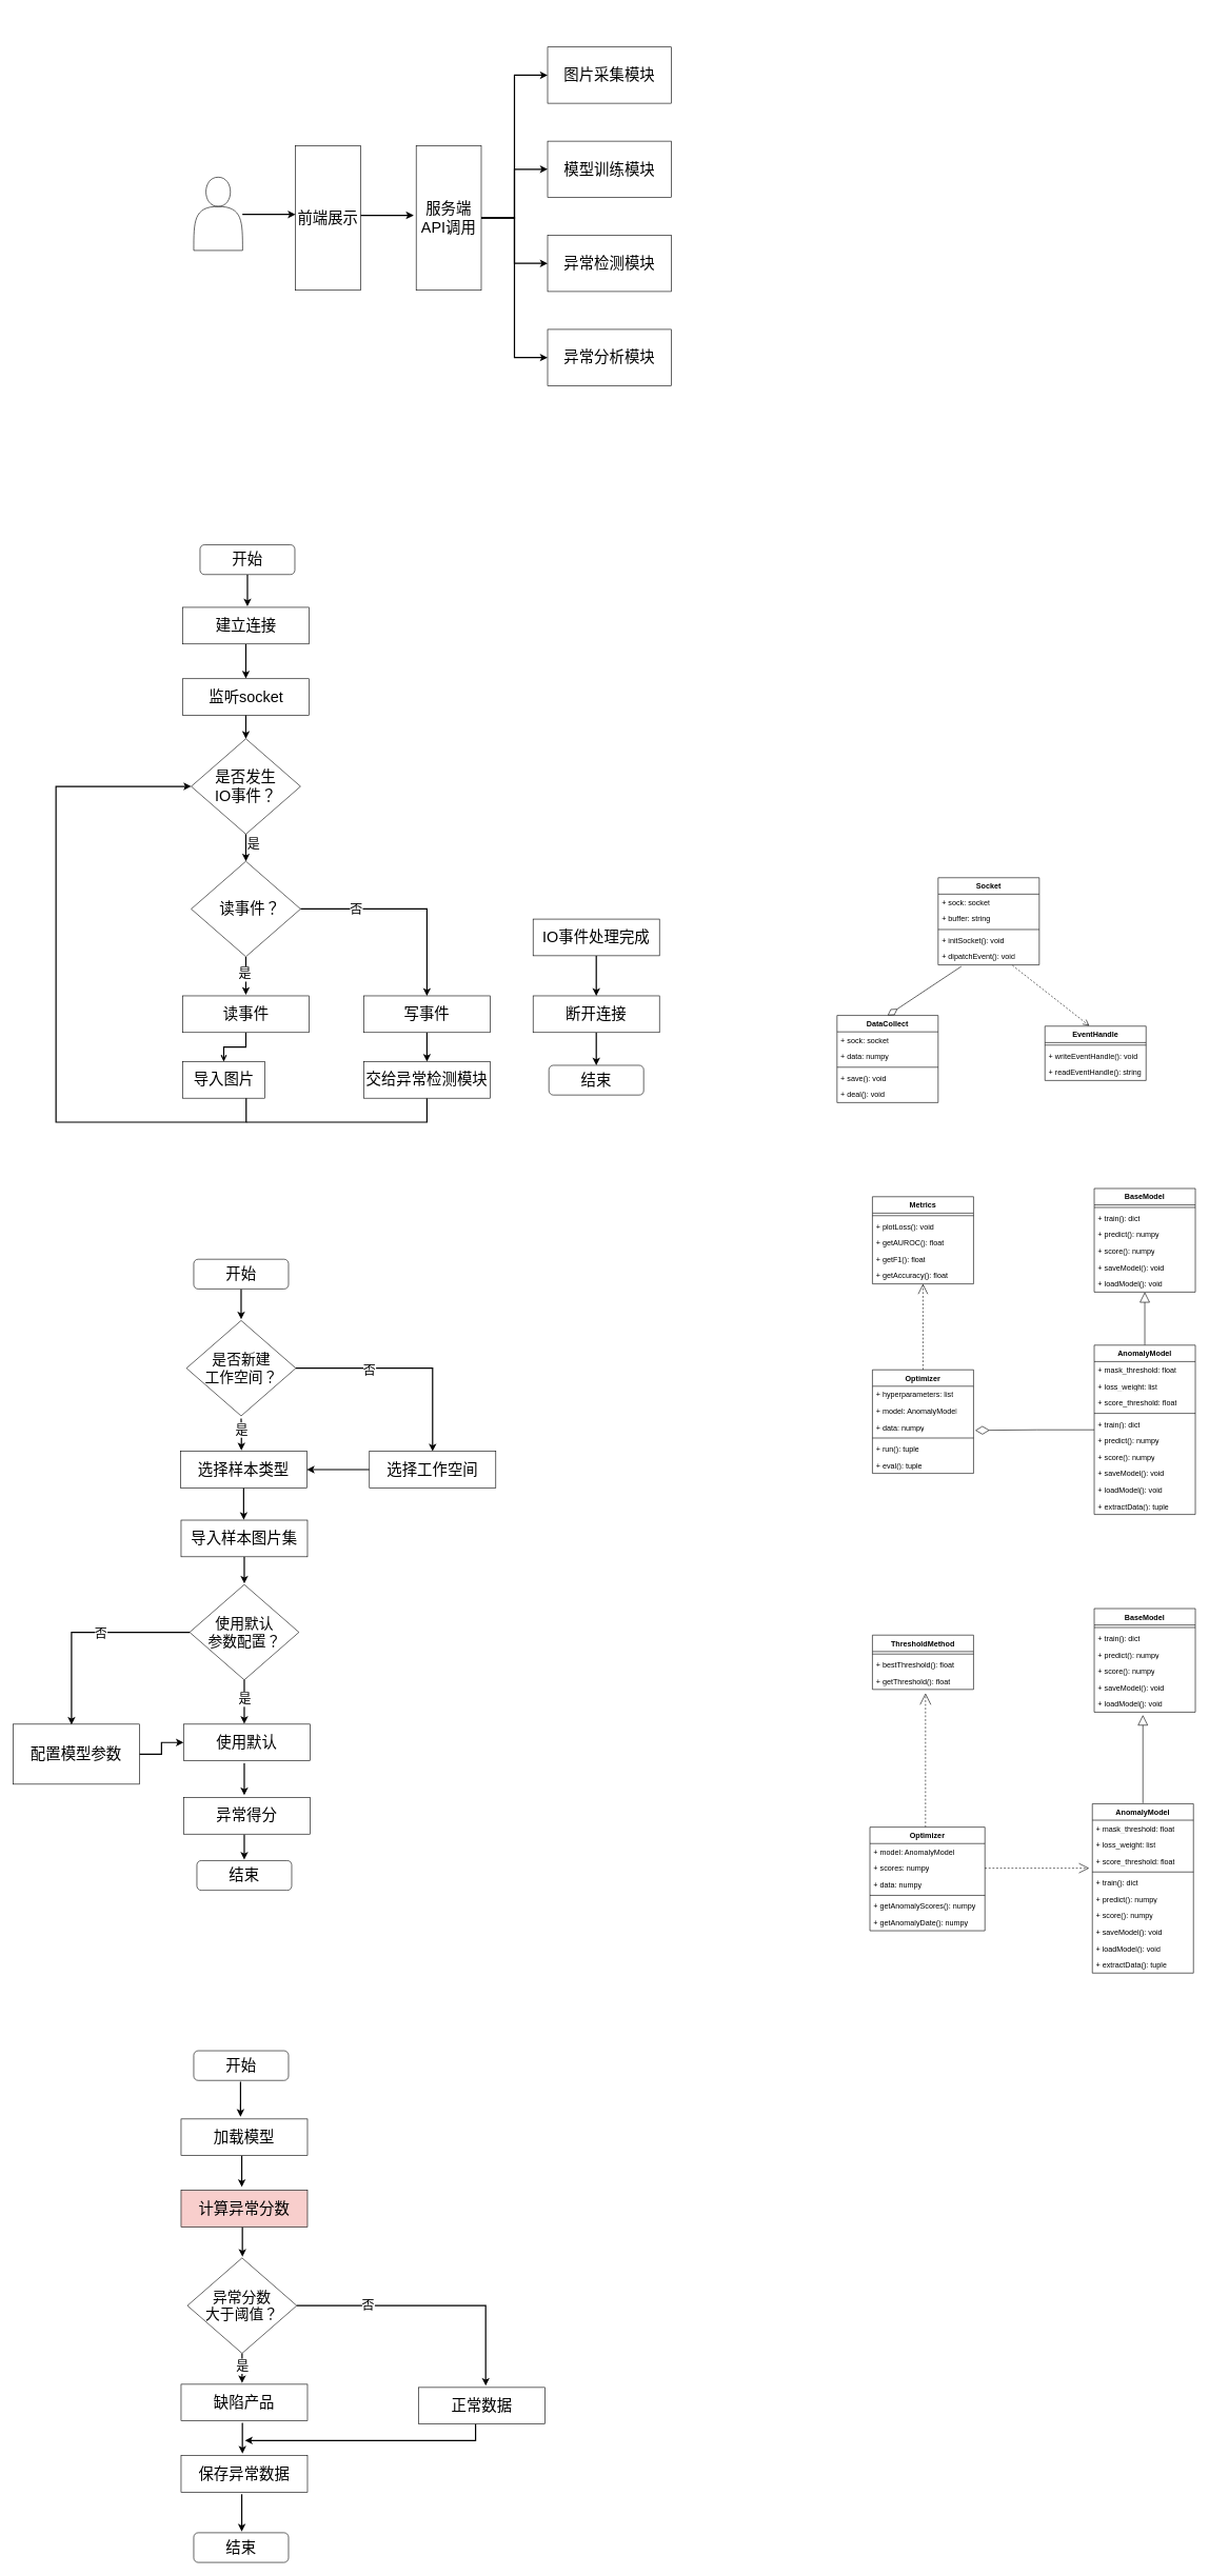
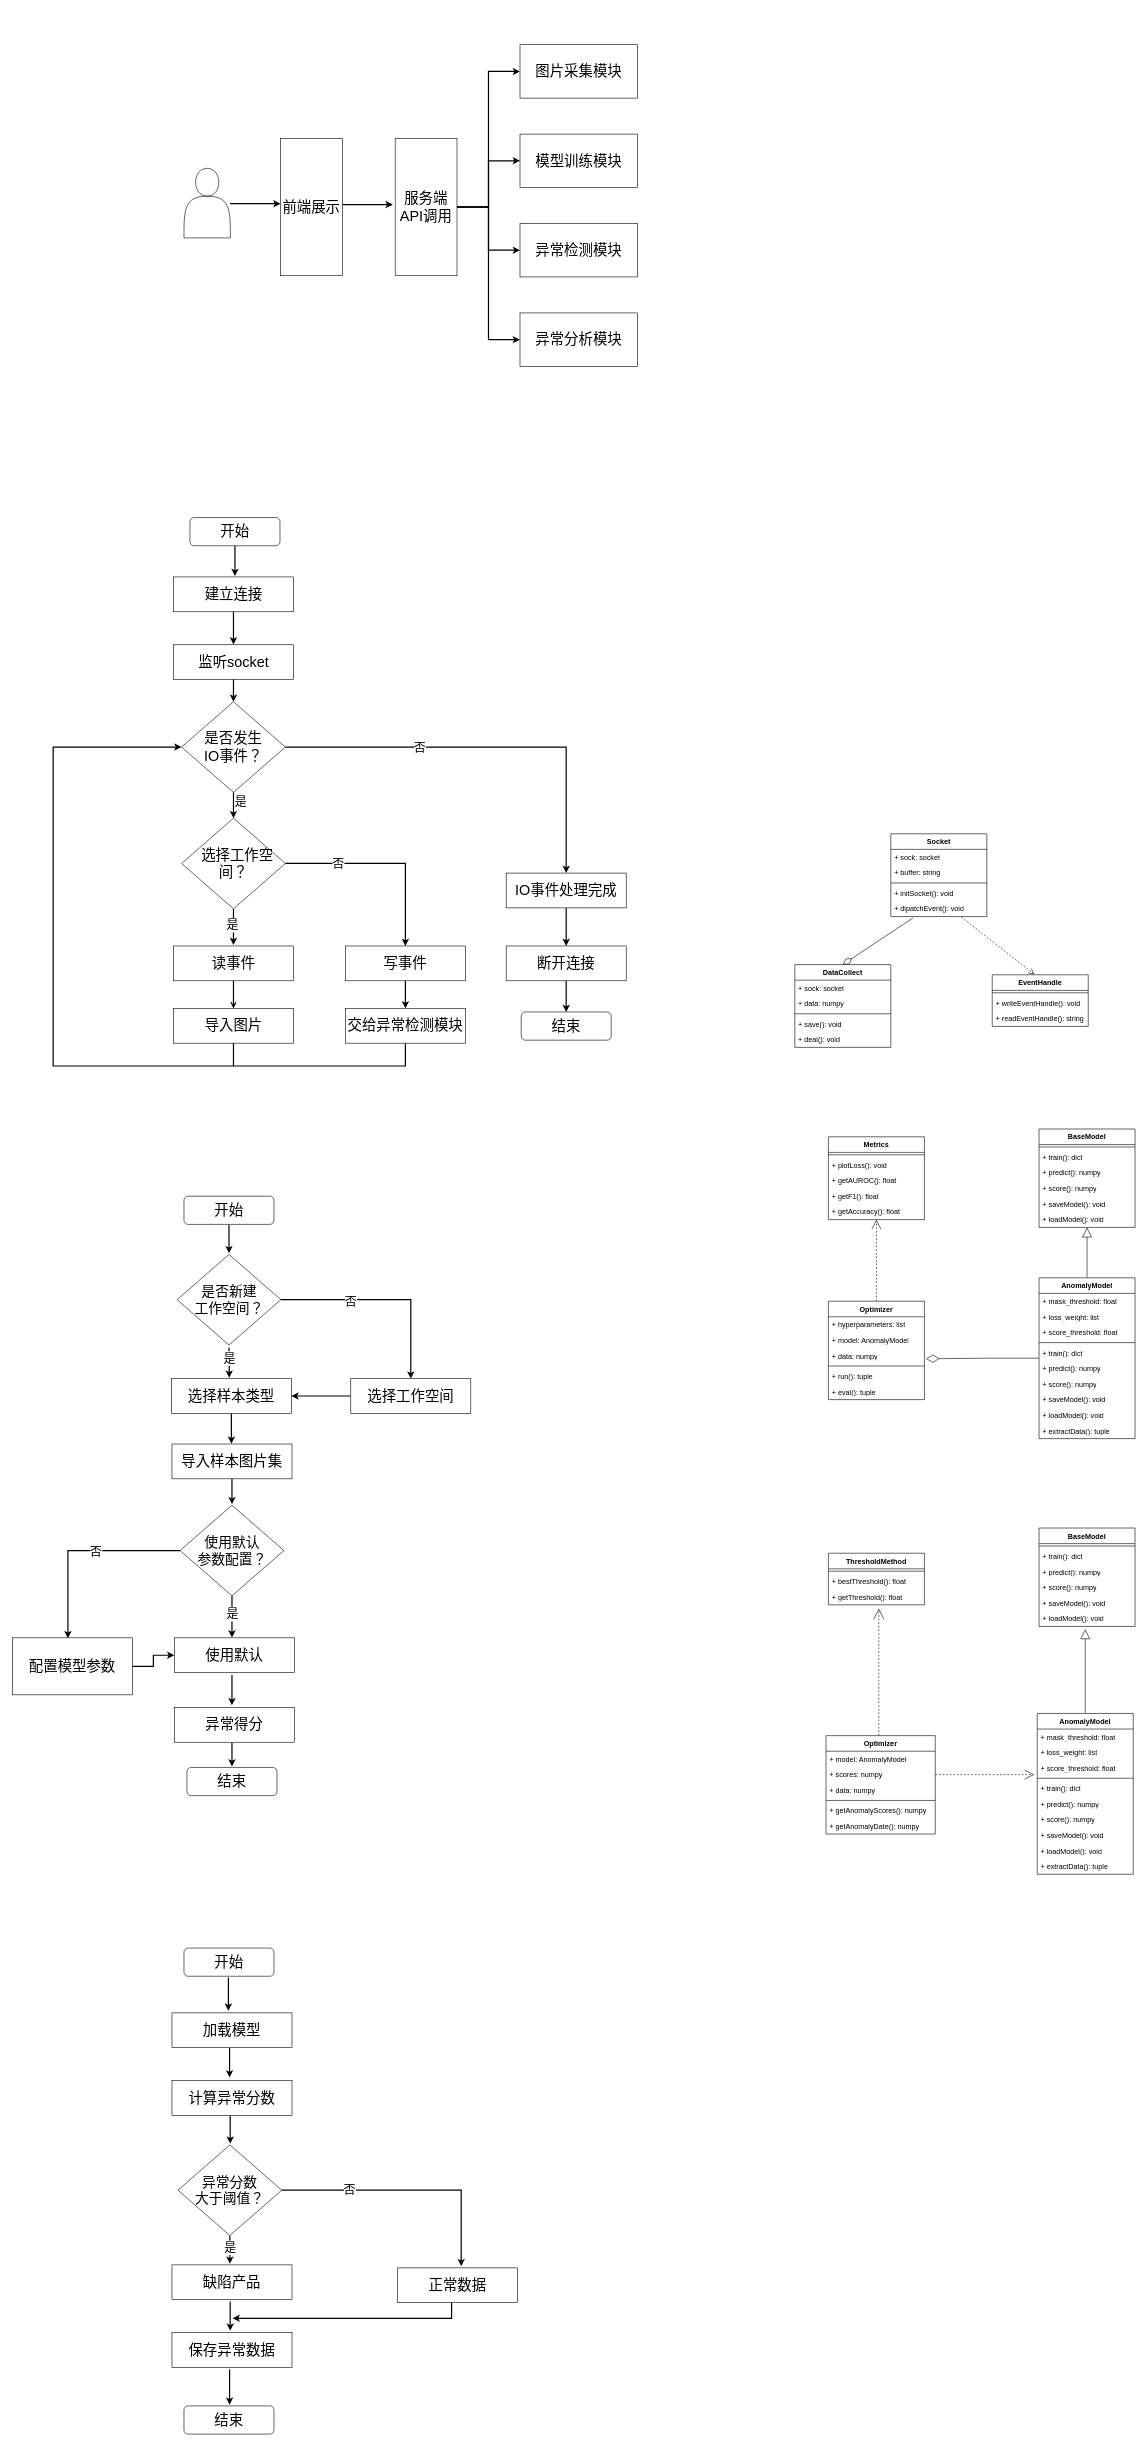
+ <mxCell id="31" style="edgeStyle=orthogonalEdgeStyle;rounded=0;orthogonalLoop=1;jettySize=auto;html=1;entryX=0.5;entryY=0;entryDx=0;entryDy=0;strokeWidth=2;" parent="1" source="33" target="45" edge="1"><mxGeometry relative="1" as="geometry" /></mxCell>
+ <mxCell id="32" value="&lt;font style=&quot;font-size: 20px;&quot;&gt;否&lt;/font&gt;" style="edgeLabel;html=1;align=center;verticalAlign=middle;resizable=0;points=[];" parent="31" vertex="1" connectable="0"><mxGeometry x="-0.343" relative="1" as="geometry"><mxPoint as="offset" /></mxGeometry></mxCell>
- <mxCell id="38" value="&lt;span style=&quot;font-size: 24px;&quot;&gt;&amp;nbsp; 读事件？&lt;/span&gt;" style="strokeWidth=1;html=1;shape=mxgraph.flowchart.decision;whiteSpace=wrap;" parent="1" vertex="1"><mxGeometry x="302" y="1363" width="173" height="151" as="geometry" /></mxCell>
+ <mxCell id="38" value="&lt;span style=&quot;font-size: 24px;&quot;&gt;&amp;nbsp; 选择工作空间？&lt;/span&gt;" style="strokeWidth=1;html=1;shape=mxgraph.flowchart.decision;whiteSpace=wrap;" parent="1" vertex="1"><mxGeometry x="302" y="1363" width="173" height="151" as="geometry" /></mxCell>
- <mxCell id="39" value="&lt;span style=&quot;font-size: 24px;&quot;&gt;导入图片&lt;/span&gt;" style="rounded=0;whiteSpace=wrap;html=1;" parent="1" vertex="1"><mxGeometry x="288.5" y="1680" width="130" height="58" as="geometry" /></mxCell>
+ <mxCell id="39" value="&lt;span style=&quot;font-size: 24px;&quot;&gt;导入图片&lt;/span&gt;" style="rounded=0;whiteSpace=wrap;html=1;" parent="1" vertex="1"><mxGeometry x="288.5" y="1680" width="200" height="58" as="geometry" /></mxCell>
- <mxCell id="135" value="&lt;span style=&quot;font-size: 24px;&quot;&gt;计算异常分数&lt;/span&gt;" style="rounded=0;whiteSpace=wrap;html=1;fillColor=#f8cecc;" vertex="1" parent="1"><mxGeometry x="286" y="3467" width="200" height="58" as="geometry" /></mxCell>
+ <mxCell id="135" value="&lt;span style=&quot;font-size: 24px;&quot;&gt;计算异常分数&lt;/span&gt;" style="rounded=0;whiteSpace=wrap;html=1;" vertex="1" parent="1"><mxGeometry x="286" y="3467" width="200" height="58" as="geometry" /></mxCell>
